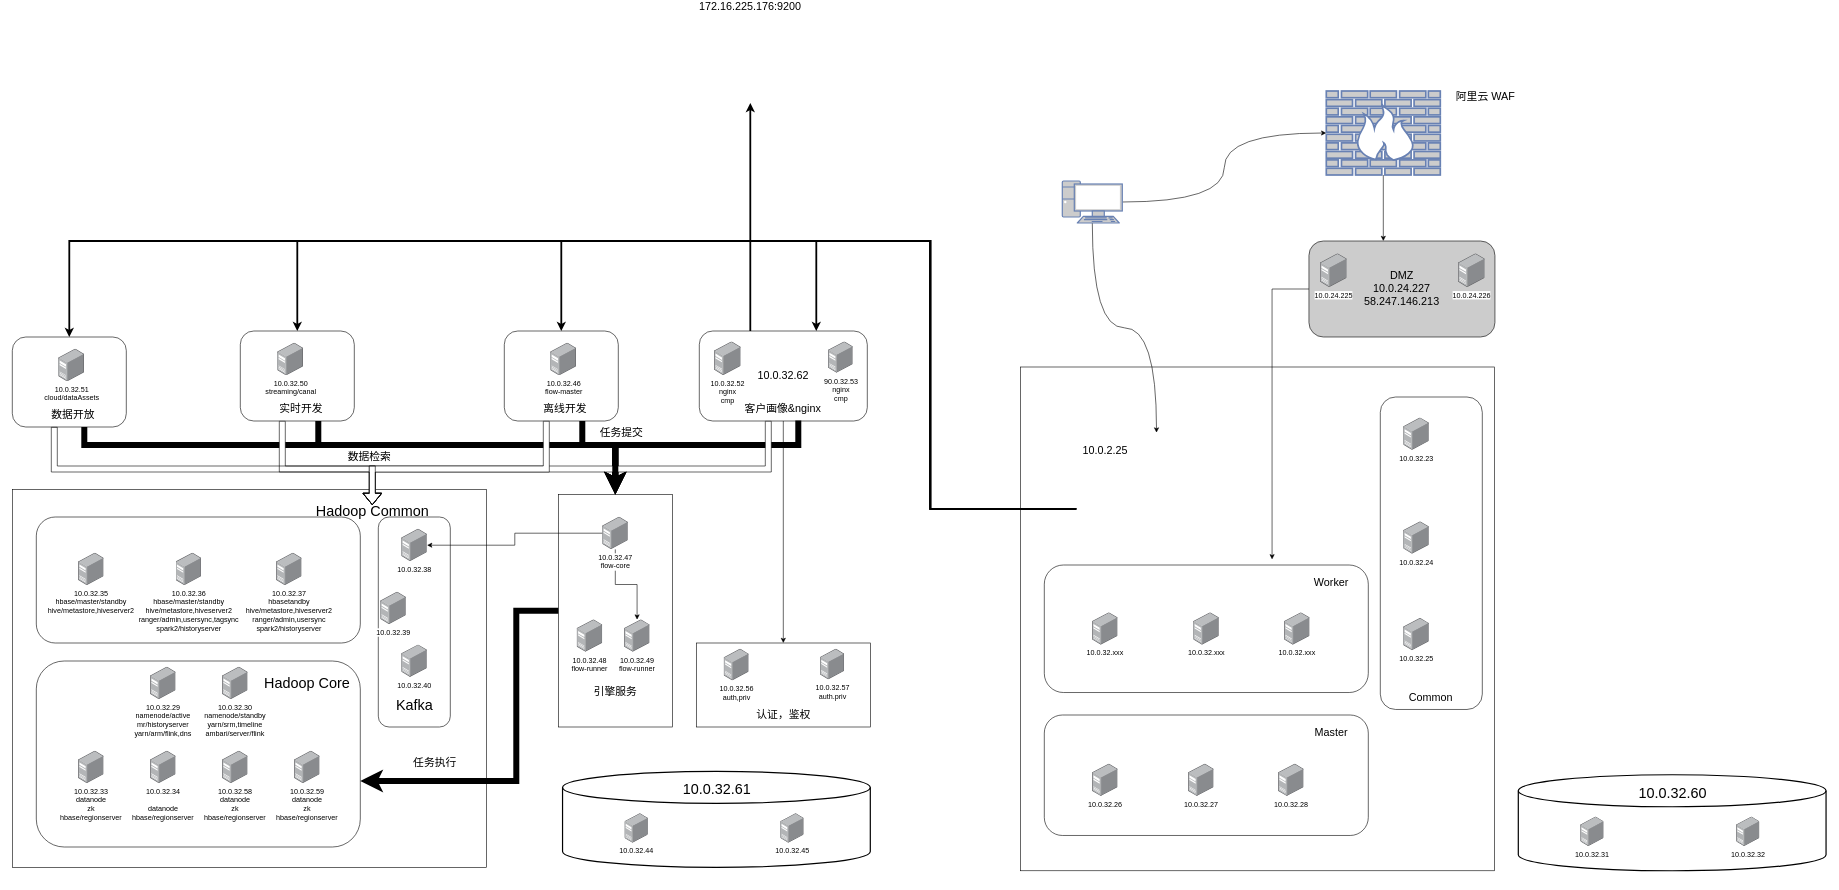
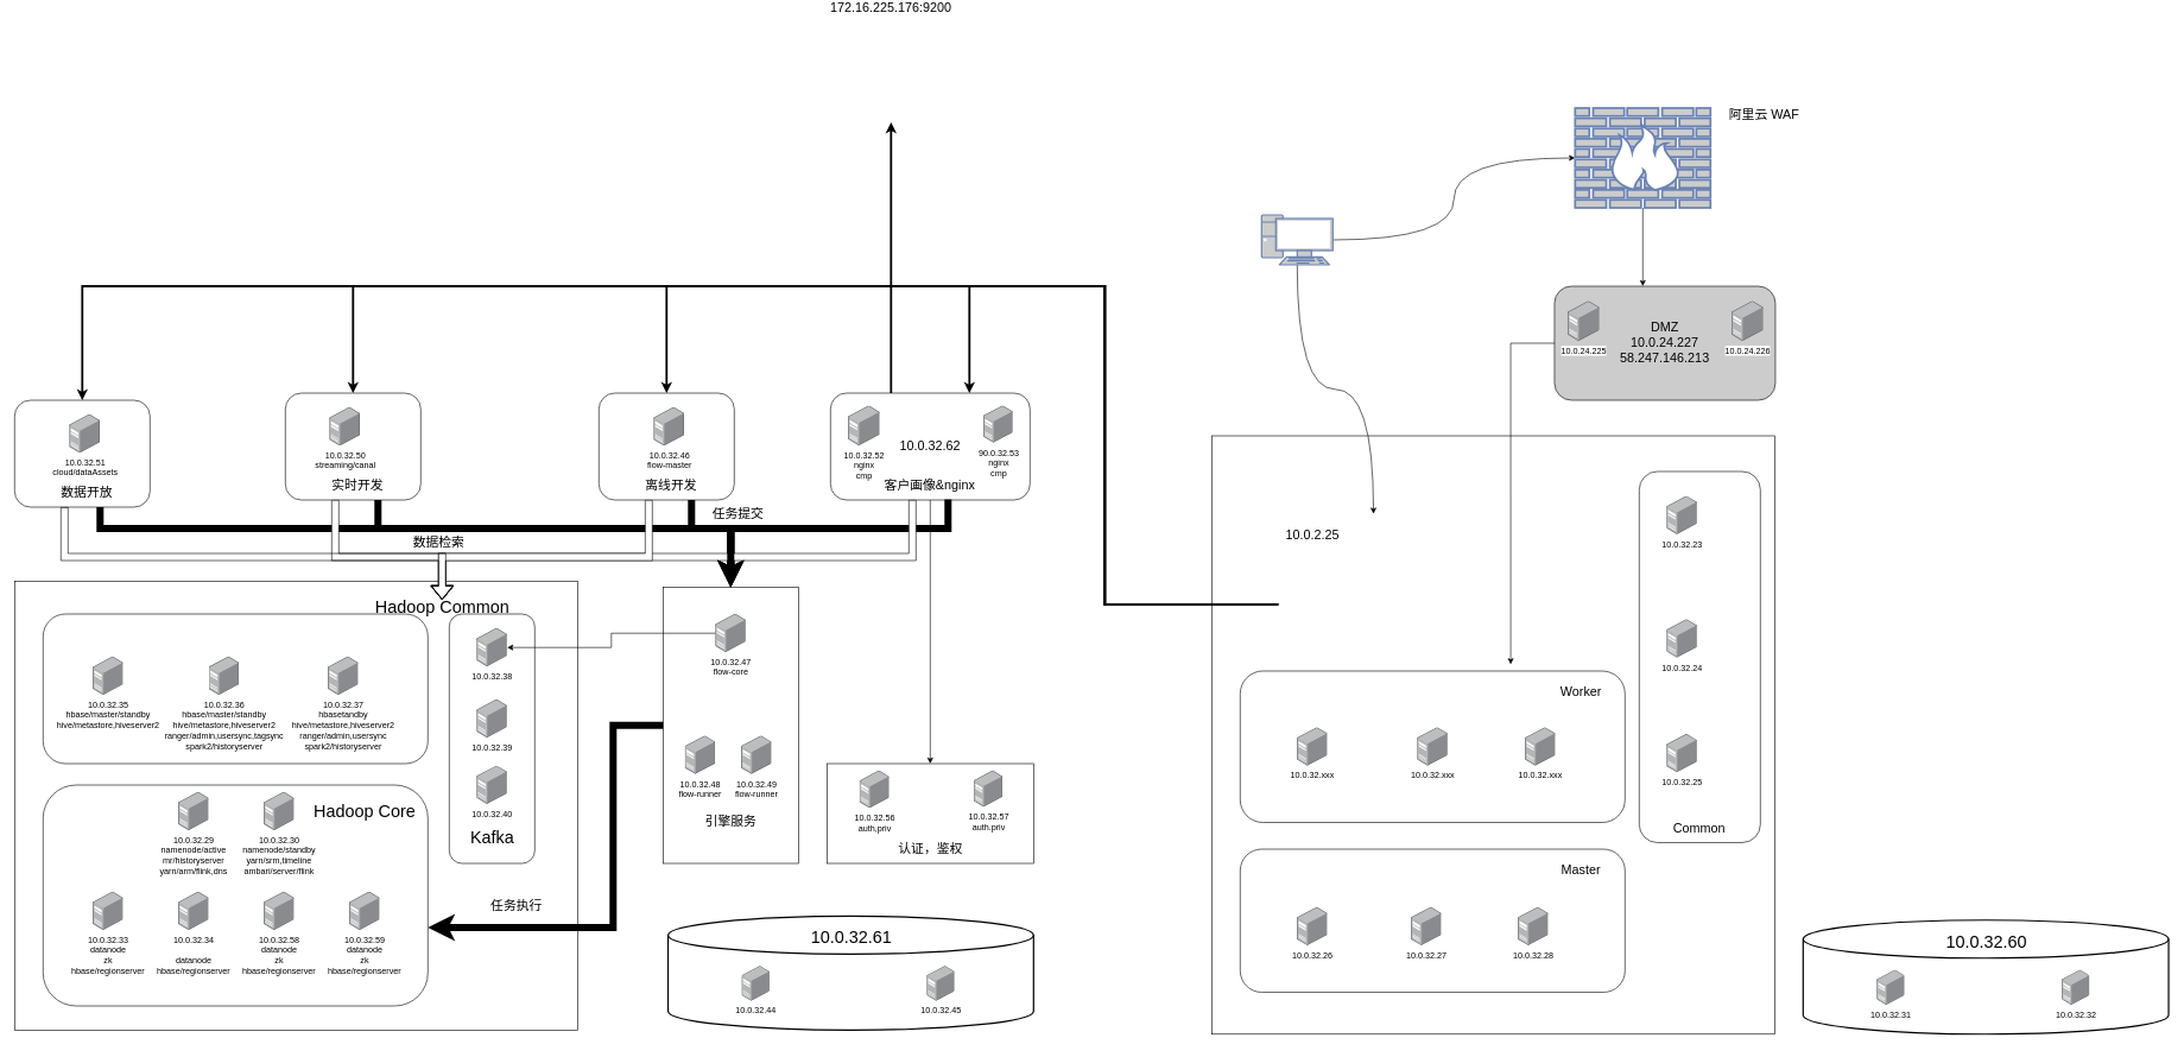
- <mxCell id="36" style="edgeStyle=orthogonalEdgeStyle;rounded=0;orthogonalLoop=1;jettySize=auto;html=1;" parent="32" source="38" target="40" edge="1"><mxGeometry relative="1" as="geometry" /></mxCell>
- <mxCell id="16" value="10.0.32.39" style="points=[];aspect=fixed;html=1;align=center;shadow=0;dashed=0;image;image=img/lib/allied_telesis/computer_and_terminals/Server_Desktop.svg;" parent="4" vertex="1"><mxGeometry x="613.7" y="165" width="42.6" height="54" as="geometry" /></mxCell>
+ <mxCell id="16" value="10.0.32.39" style="points=[];aspect=fixed;html=1;align=center;shadow=0;dashed=0;image;image=img/lib/allied_telesis/computer_and_terminals/Server_Desktop.svg;" parent="4" vertex="1"><mxGeometry x="648.7" y="160" width="42.6" height="54" as="geometry" /></mxCell>
